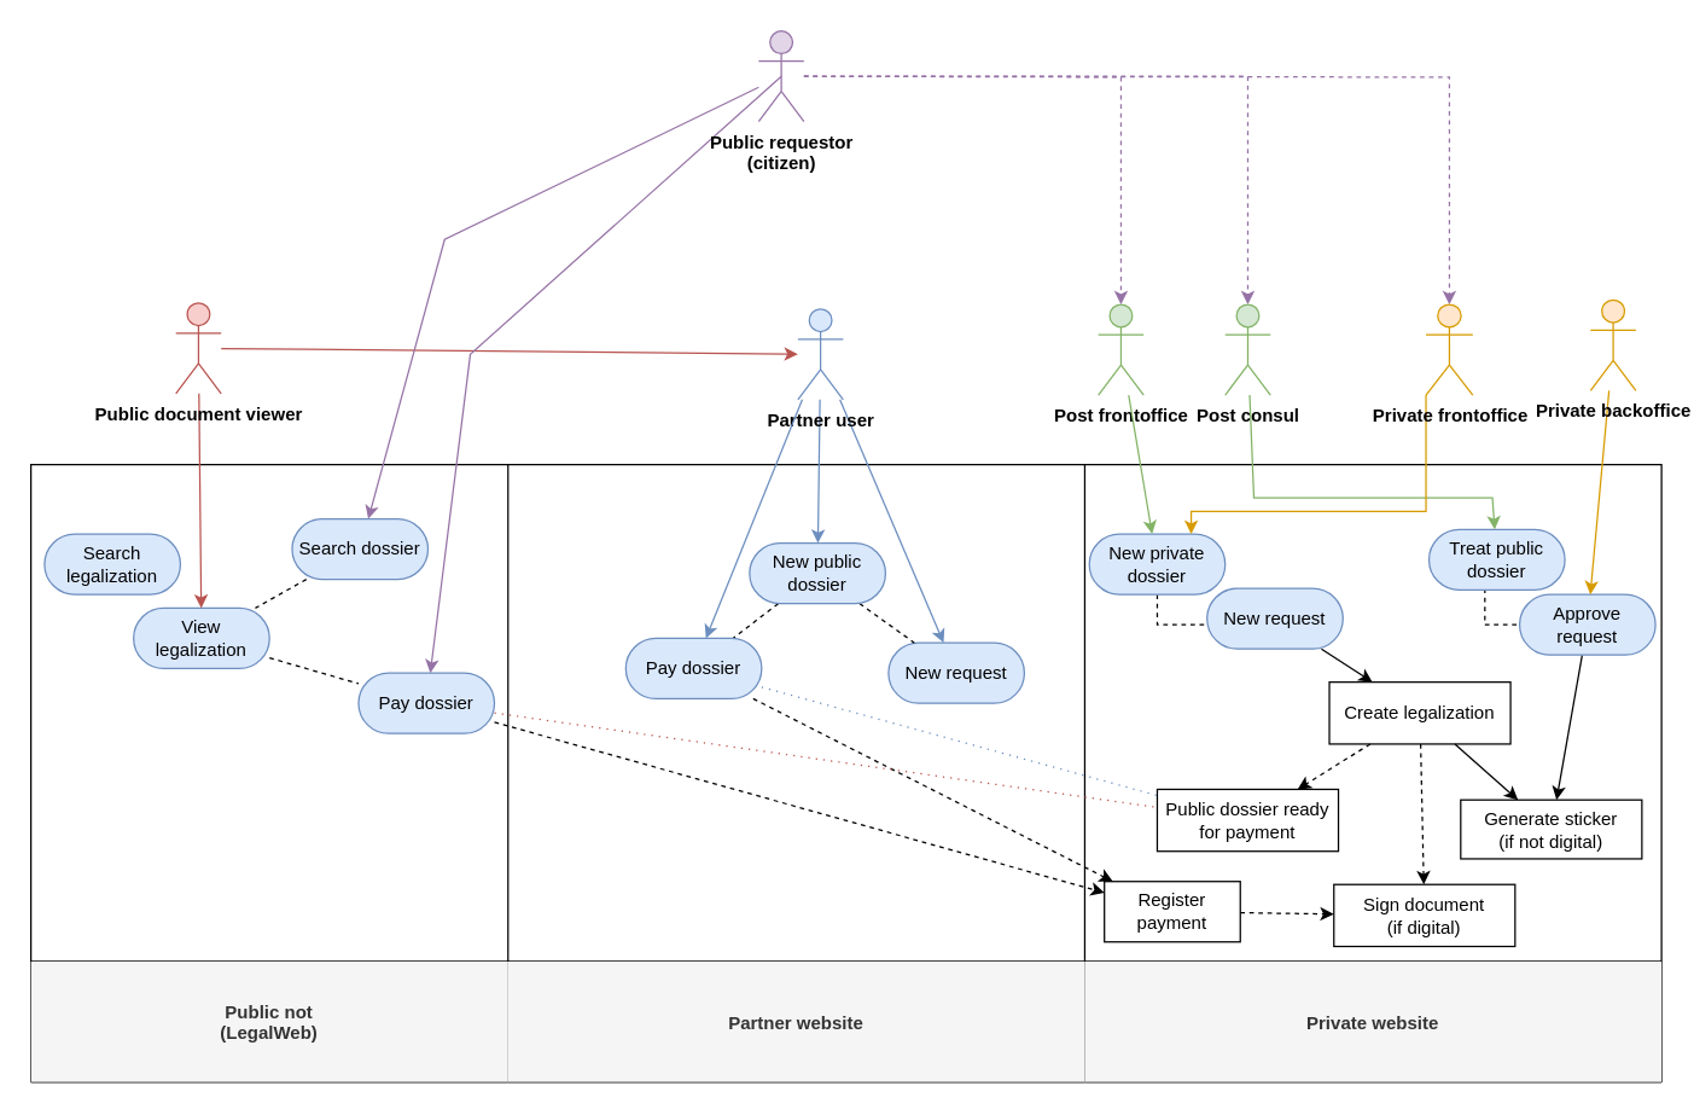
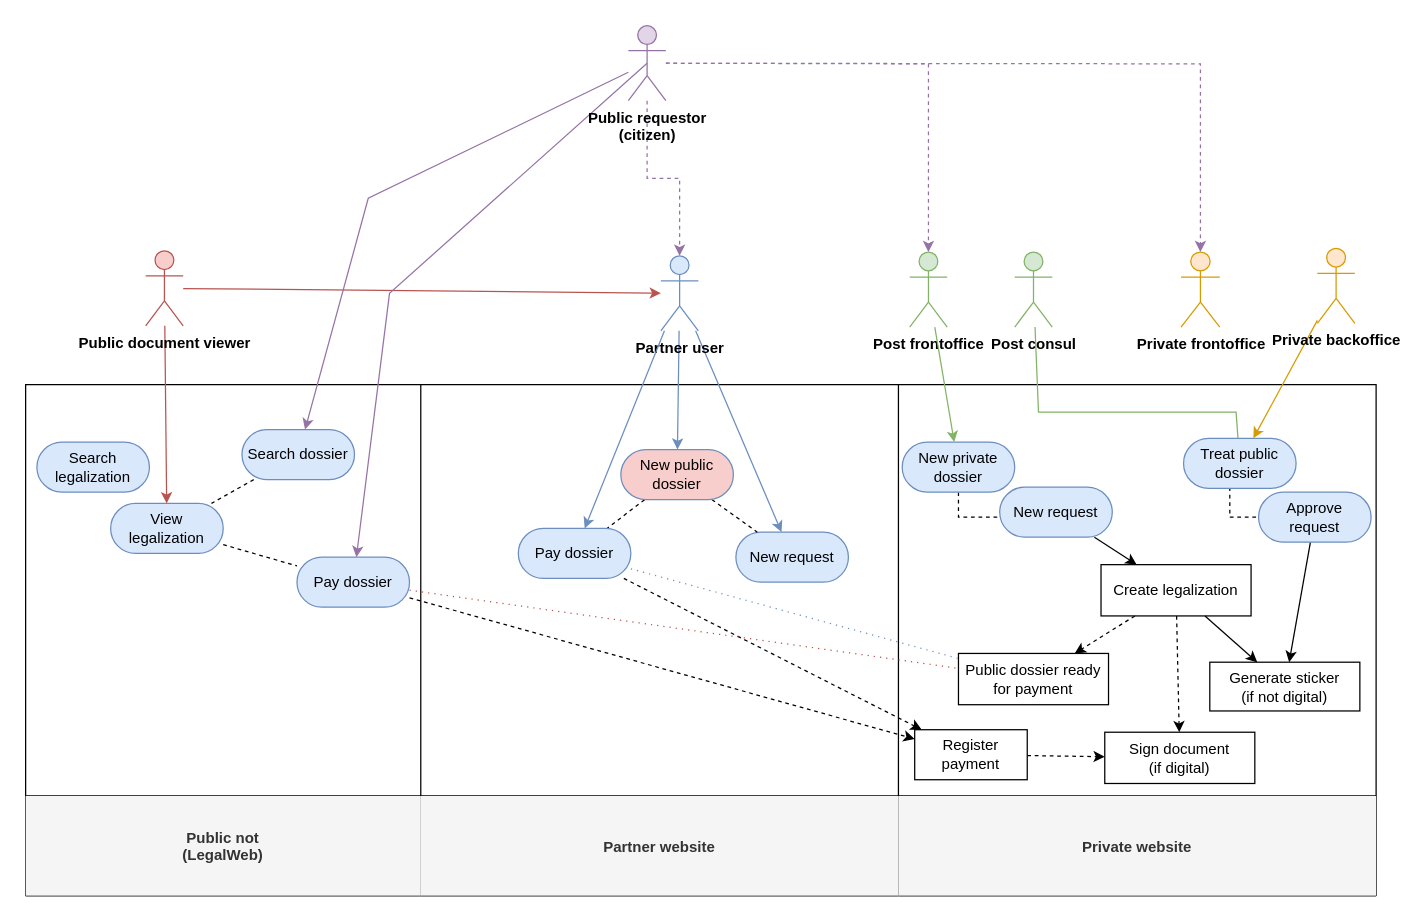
- <mxCell id="49" style="edgeStyle=orthogonalEdgeStyle;rounded=0;orthogonalLoop=1;jettySize=auto;html=1;fillColor=#e1d5e7;strokeColor=#9673a6;dashed=1;fontStyle=1;" parent="1" source="52" target="54" edge="1"><mxGeometry relative="1" as="geometry" /></mxCell>
+ <mxCell id="49" style="edgeStyle=orthogonalEdgeStyle;rounded=0;orthogonalLoop=1;jettySize=auto;html=1;fillColor=#e1d5e7;strokeColor=#9673a6;dashed=1;fontStyle=1" parent="1" source="52" target="45" edge="1"><mxGeometry relative="1" as="geometry" /></mxCell>
- <mxCell id="64" style="edgeStyle=none;rounded=0;orthogonalLoop=1;jettySize=auto;html=1;endArrow=classic;endFill=1;fillColor=#ffe6cc;strokeColor=#d79b00;" parent="60" source="65" target="23" edge="1"><mxGeometry relative="1" as="geometry" /></mxCell>
+ <mxCell id="64" style="edgeStyle=none;rounded=0;orthogonalLoop=1;jettySize=auto;html=1;endArrow=classic;endFill=1;fillColor=#ffe6cc;strokeColor=#d79b00;" parent="60" source="65" target="25" edge="1"><mxGeometry relative="1" as="geometry" /></mxCell>
- <mxCell id="62" style="edgeStyle=orthogonalEdgeStyle;rounded=0;orthogonalLoop=1;jettySize=auto;html=1;fillColor=#ffe6cc;strokeColor=#d79b00;entryX=0.75;entryY=0;entryDx=0;entryDy=0;exitX=0;exitY=1;exitDx=0;exitDy=0;exitPerimeter=0;" parent="60" source="63" target="19" edge="1"><mxGeometry relative="1" as="geometry"><mxPoint x="904" y="373" as="targetPoint" /><Array as="points"><mxPoint x="944" y="338" /><mxPoint x="789" y="338" /></Array></mxGeometry></mxCell>
- <mxCell id="57" style="edgeStyle=none;rounded=0;orthogonalLoop=1;jettySize=auto;html=1;endArrow=classic;endFill=1;fillColor=#d5e8d4;strokeColor=#82b366;" parent="53" source="54" target="25" edge="1"><mxGeometry relative="1" as="geometry"><mxPoint x="929" y="557" as="targetPoint" /><Array as="points"><mxPoint x="830" y="329" /><mxPoint x="988" y="329" /></Array></mxGeometry></mxCell>
+ <mxCell id="57" style="edgeStyle=none;rounded=0;orthogonalLoop=1;jettySize=auto;html=1;endArrow=none;endFill=1;fillColor=#d5e8d4;strokeColor=#82b366;" parent="53" source="54" target="25" edge="1"><mxGeometry relative="1" as="geometry"><mxPoint x="929" y="557" as="targetPoint" /><Array as="points"><mxPoint x="830" y="329" /><mxPoint x="988" y="329" /></Array></mxGeometry></mxCell>
- <mxCell id="15" value="New public dossier" style="rounded=1;whiteSpace=wrap;html=1;arcSize=50;fillColor=#dae8fc;strokeColor=#6c8ebf;" parent="11" vertex="1"><mxGeometry x="160" y="52" width="90" height="40" as="geometry" /></mxCell>
+ <mxCell id="15" value="New public dossier" style="rounded=1;whiteSpace=wrap;html=1;arcSize=50;fillColor=#f8cecc;strokeColor=#6c8ebf;" parent="11" vertex="1"><mxGeometry x="160" y="52" width="90" height="40" as="geometry" /></mxCell>
